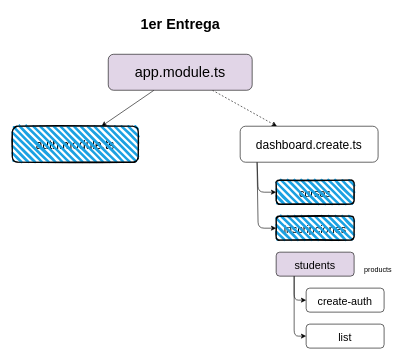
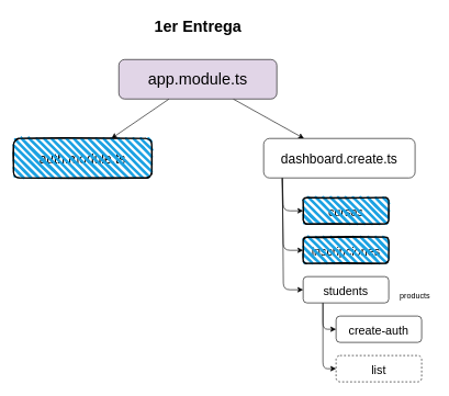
- <mxCell id="3" value="" style="edgeStyle=none;html=1;fontSize=24;dashed=1;" parent="1" source="4" target="9" edge="1"><mxGeometry relative="1" as="geometry" /></mxCell>
+ <mxCell id="3" value="" style="edgeStyle=none;html=1;fontSize=24;" parent="1" source="4" target="9" edge="1"><mxGeometry relative="1" as="geometry" /></mxCell>
+ <mxCell id="8" style="edgeStyle=none;html=1;exitX=0.124;exitY=0.997;exitDx=0;exitDy=0;entryX=0;entryY=0.5;entryDx=0;entryDy=0;fontSize=18;exitPerimeter=0;" parent="1" source="9" target="13" edge="1"><mxGeometry relative="1" as="geometry"><Array as="points"><mxPoint x="430" y="440" /></Array></mxGeometry></mxCell>
- <mxCell id="13" value="&lt;font style=&quot;font-size: 18px;&quot;&gt;students&lt;/font&gt;" style="rounded=1;whiteSpace=wrap;html=1;fontSize=24;fillColor=#e1d5e7;" parent="1" vertex="1"><mxGeometry x="460" y="420" width="130" height="40" as="geometry" /></mxCell>
+ <mxCell id="13" value="&lt;font style=&quot;font-size: 18px;&quot;&gt;students&lt;/font&gt;" style="rounded=1;whiteSpace=wrap;html=1;fontSize=24;" parent="1" vertex="1"><mxGeometry x="460" y="420" width="130" height="40" as="geometry" /></mxCell>
- <mxCell id="18" value="&lt;font style=&quot;font-size: 18px;&quot;&gt;list&lt;/font&gt;" style="rounded=1;whiteSpace=wrap;html=1;fontSize=24;" parent="1" vertex="1"><mxGeometry x="510" y="540" width="130" height="40" as="geometry" /></mxCell>
+ <mxCell id="18" value="&lt;font style=&quot;font-size: 18px;&quot;&gt;list&lt;/font&gt;" style="rounded=1;whiteSpace=wrap;html=1;fontSize=24;dashed=1;" parent="1" vertex="1"><mxGeometry x="510" y="540" width="130" height="40" as="geometry" /></mxCell>
